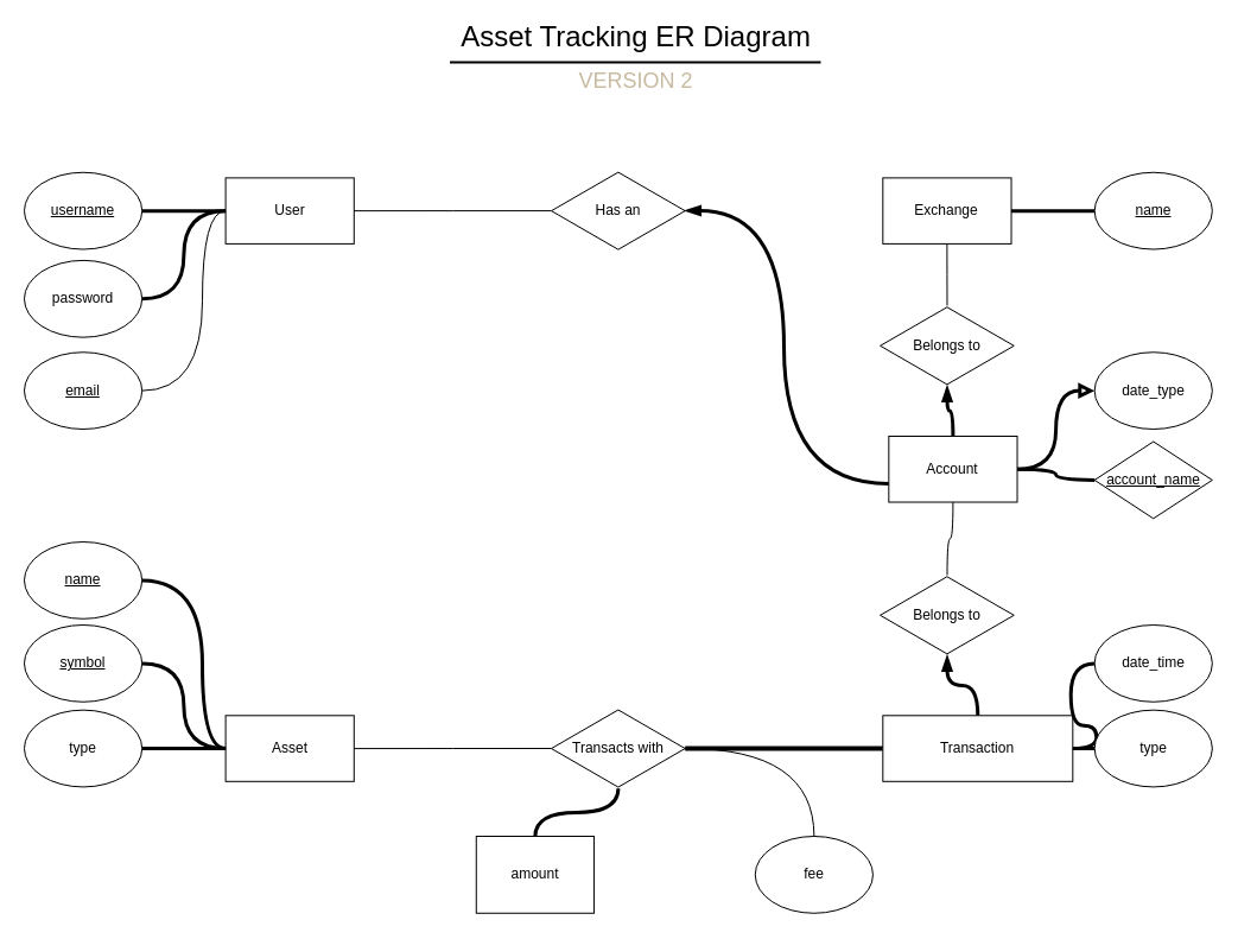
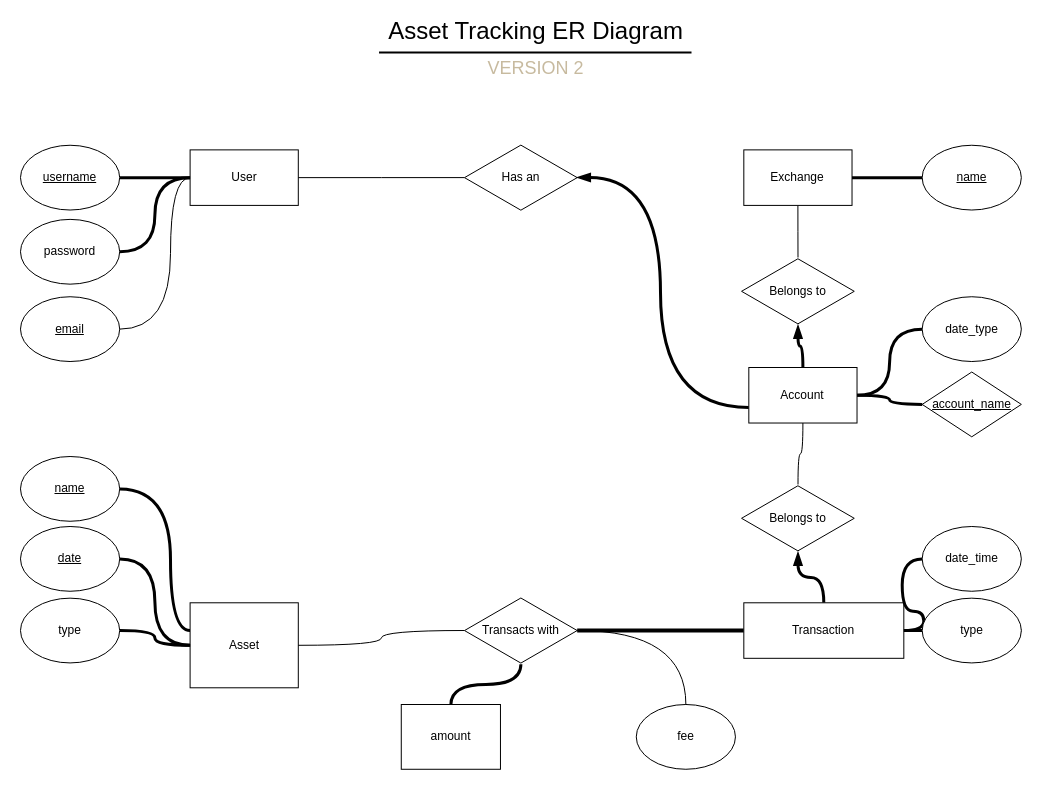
- <mxCell id="5" style="edgeStyle=orthogonalEdgeStyle;curved=1;orthogonalLoop=1;jettySize=auto;html=1;entryX=0;entryY=0.5;entryDx=0;entryDy=0;startArrow=none;startFill=0;endArrow=block;endFill=0;strokeWidth=3;" parent="1" source="32" target="28" edge="1"><mxGeometry x="120" y="92" as="geometry" /></mxCell>
+ <mxCell id="5" style="edgeStyle=orthogonalEdgeStyle;curved=1;orthogonalLoop=1;jettySize=auto;html=1;entryX=0;entryY=0.5;entryDx=0;entryDy=0;startArrow=none;startFill=0;endArrow=none;endFill=0;strokeWidth=3;" parent="1" source="32" target="28" edge="1"><mxGeometry x="120" y="92" as="geometry" /></mxCell>
- <mxCell id="25" value="&lt;u&gt;symbol&lt;/u&gt;" style="ellipse;whiteSpace=wrap;html=1;" parent="1" vertex="1"><mxGeometry x="20" y="525.992" width="99.186" height="64.773" as="geometry" /></mxCell>
+ <mxCell id="25" value="&lt;u&gt;date&lt;/u&gt;" style="ellipse;whiteSpace=wrap;html=1;" parent="1" vertex="1"><mxGeometry x="20" y="525.992" width="99.186" height="64.773" as="geometry" /></mxCell>
- <mxCell id="20" value="Asset" style="rounded=0;whiteSpace=wrap;html=1;glass=0;" parent="1" vertex="1"><mxGeometry x="189.604" y="602.286" width="108.203" height="55.52" as="geometry" /></mxCell>
+ <mxCell id="20" value="Asset" style="rounded=0;whiteSpace=wrap;html=1;glass=0;" parent="1" vertex="1"><mxGeometry x="189.604" y="602.286" width="108.203" height="85" as="geometry" /></mxCell>
